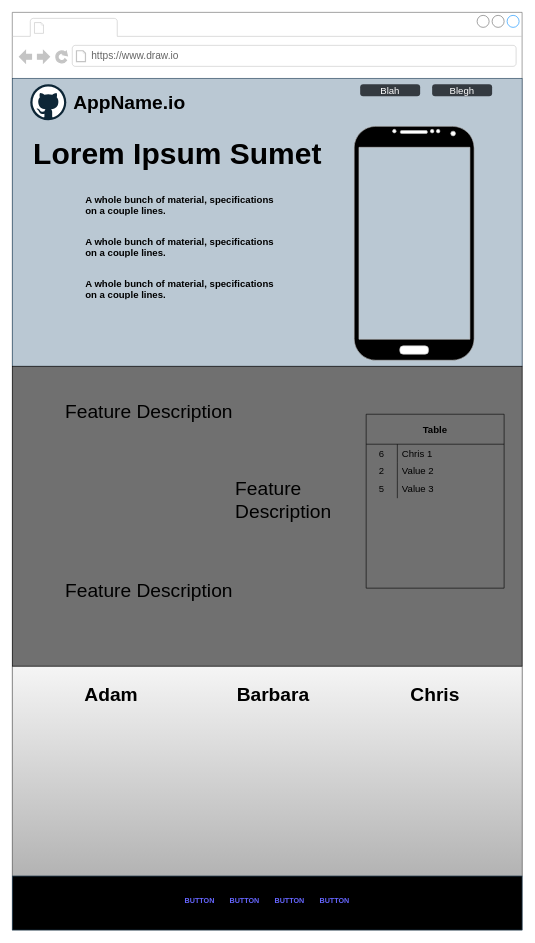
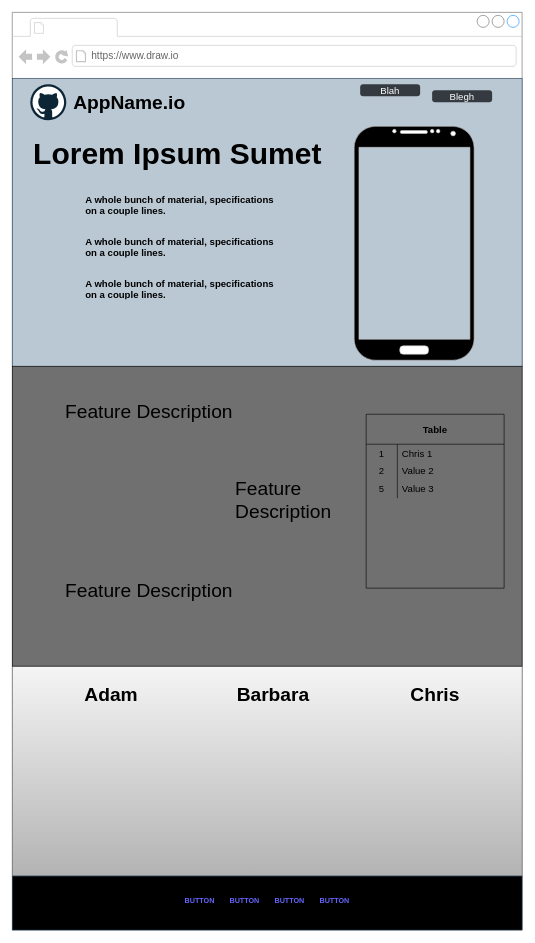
- <mxCell id="6" value="Blegh" style="html=1;shadow=0;dashed=0;shape=mxgraph.bootstrap.rrect;rSize=5;strokeColor=none;strokeWidth=1;fillColor=#343A40;fontColor=#ffffff;whiteSpace=wrap;align=center;verticalAlign=middle;spacingLeft=0;fontStyle=0;fontSize=16;spacing=5;" vertex="1" parent="1"><mxGeometry x="720" y="140" width="100" height="20" as="geometry" /></mxCell>
+ <mxCell id="6" value="Blegh" style="html=1;shadow=0;dashed=0;shape=mxgraph.bootstrap.rrect;rSize=5;strokeColor=none;strokeWidth=1;fillColor=#343A40;fontColor=#ffffff;whiteSpace=wrap;align=center;verticalAlign=middle;spacingLeft=0;fontStyle=0;fontSize=16;spacing=5;" vertex="1" parent="1"><mxGeometry x="720" y="150" width="100" height="20" as="geometry" /></mxCell>
- <mxCell id="44" value="6" style="shape=partialRectangle;html=1;whiteSpace=wrap;connectable=0;fillColor=none;top=0;left=0;bottom=0;right=0;overflow=hidden;pointerEvents=1;fontSize=16;" vertex="1" parent="43"><mxGeometry width="52" height="30" as="geometry"><mxRectangle width="52" height="30" as="alternateBounds" /></mxGeometry></mxCell>
+ <mxCell id="44" value="1" style="shape=partialRectangle;html=1;whiteSpace=wrap;connectable=0;fillColor=none;top=0;left=0;bottom=0;right=0;overflow=hidden;pointerEvents=1;fontSize=16;" vertex="1" parent="43"><mxGeometry width="52" height="30" as="geometry"><mxRectangle width="52" height="30" as="alternateBounds" /></mxGeometry></mxCell>
